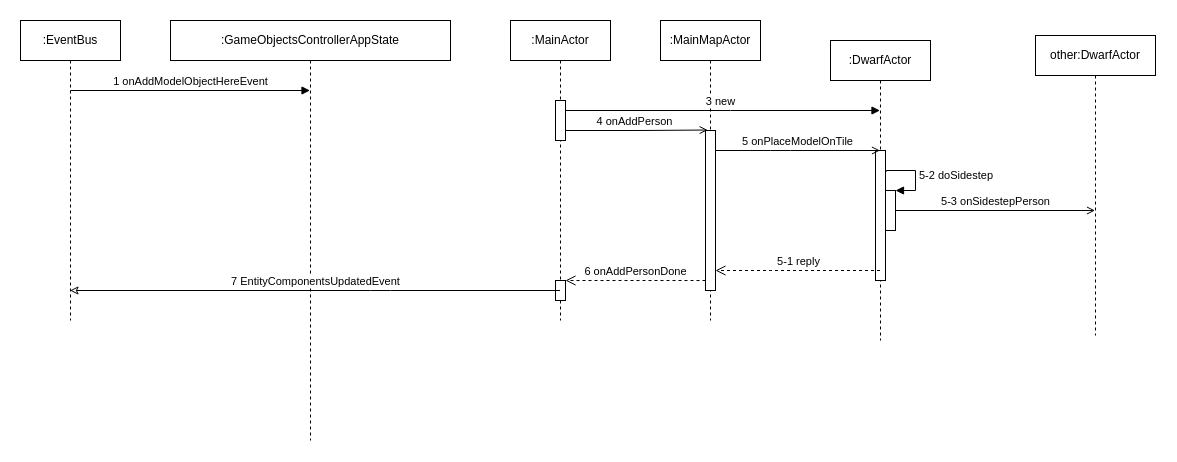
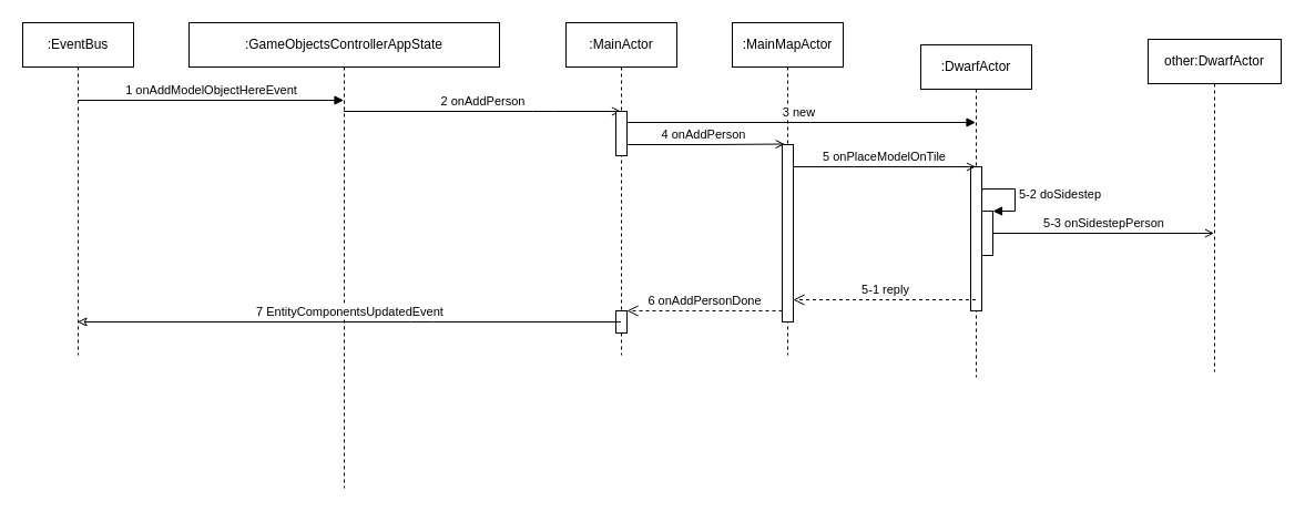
+ <mxCell id="7" value="2 onAddPerson" style="html=1;verticalAlign=bottom;endArrow=open;endFill=0;" edge="1" parent="1" source="2" target="5"><mxGeometry width="80" relative="1" as="geometry"><mxPoint x="360" y="90" as="sourcePoint" /><mxPoint x="440" y="90" as="targetPoint" /><Array as="points"><mxPoint x="490" y="100" /></Array></mxGeometry></mxCell>
